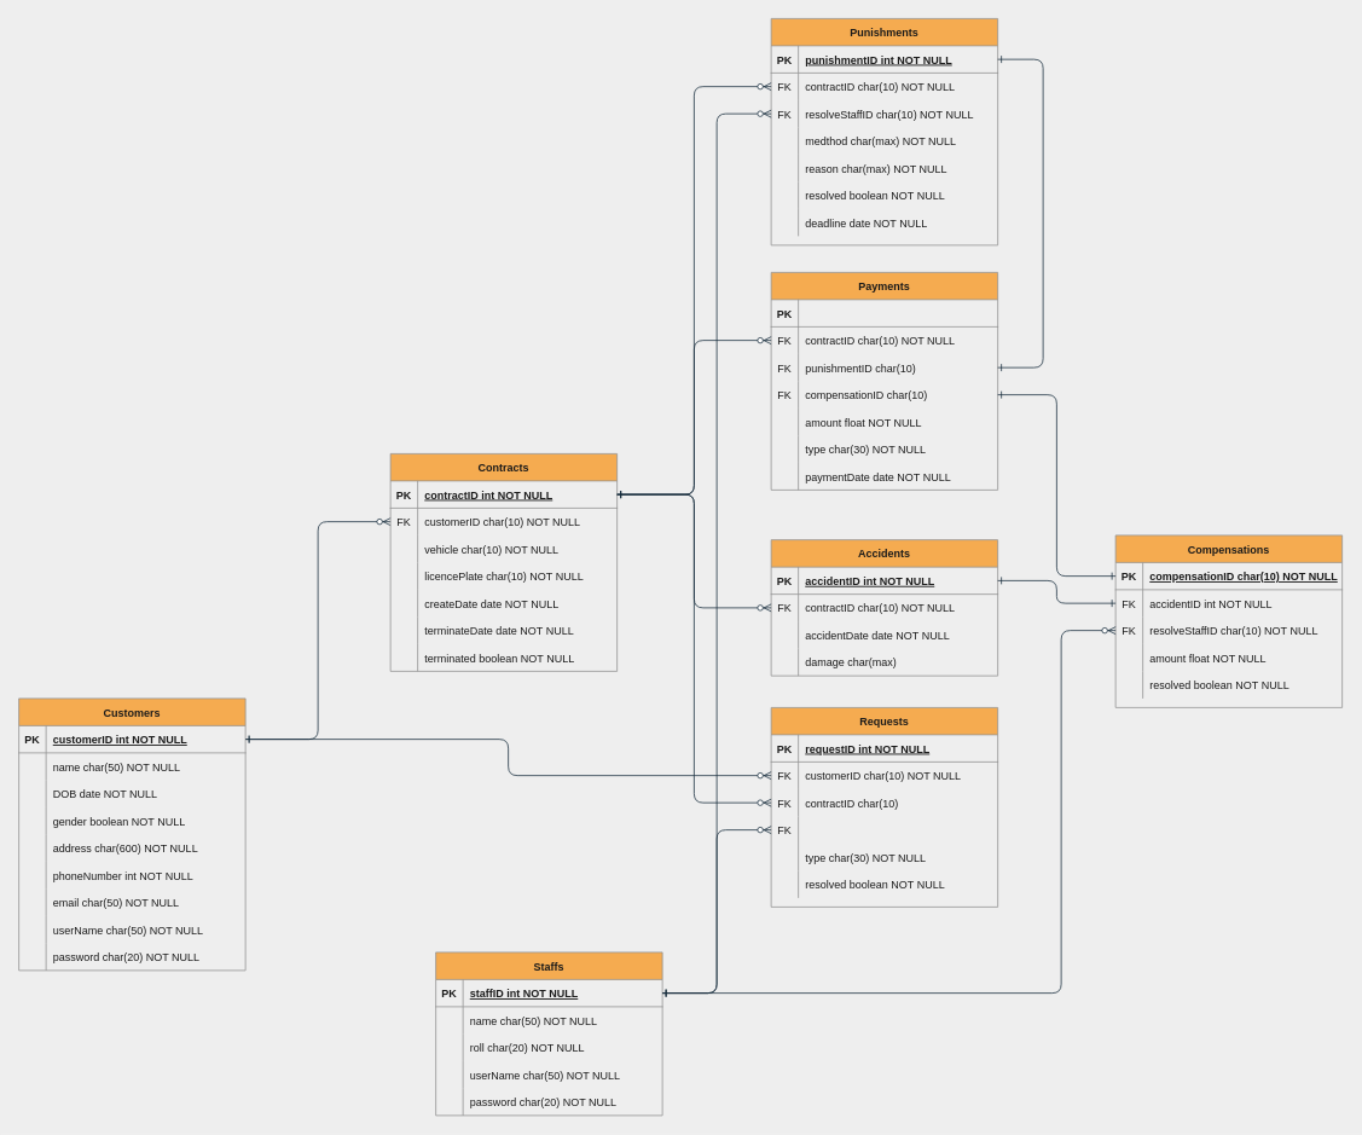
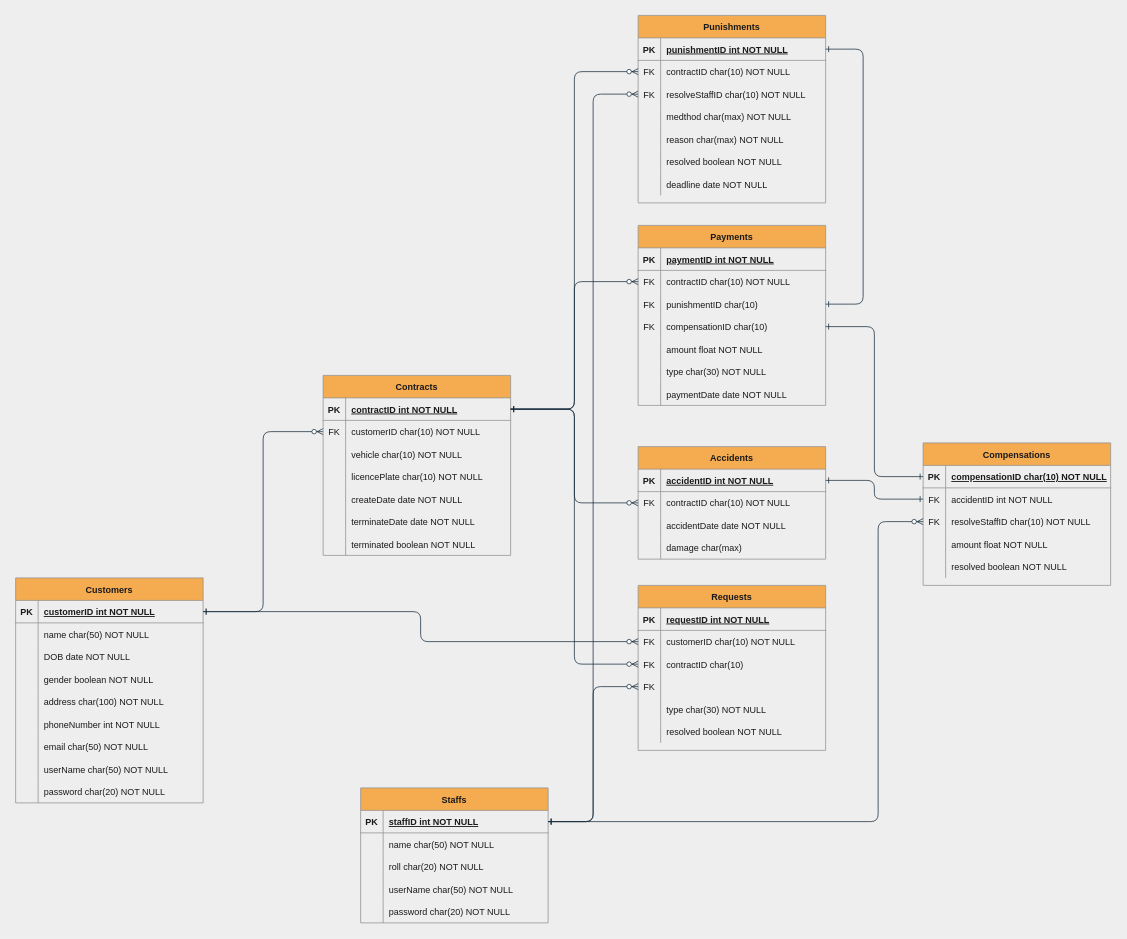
+ <mxCell id="72" value="paymentID int NOT NULL " style="shape=partialRectangle;overflow=hidden;connectable=0;fillColor=none;top=0;left=0;bottom=0;right=0;align=left;spacingLeft=6;fontStyle=5;strokeColor=#909090;fontColor=#1A1A1A;" parent="70" vertex="1"><mxGeometry x="30" width="220" height="30" as="geometry" /></mxCell>
- <mxCell id="40" value="address char(600) NOT NULL" style="shape=partialRectangle;overflow=hidden;connectable=0;fillColor=none;top=0;left=0;bottom=0;right=0;align=left;spacingLeft=6;strokeColor=#909090;fontColor=#1A1A1A;" parent="38" vertex="1"><mxGeometry x="30" width="220" height="30" as="geometry" /></mxCell>
+ <mxCell id="40" value="address char(100) NOT NULL" style="shape=partialRectangle;overflow=hidden;connectable=0;fillColor=none;top=0;left=0;bottom=0;right=0;align=left;spacingLeft=6;strokeColor=#909090;fontColor=#1A1A1A;" parent="38" vertex="1"><mxGeometry x="30" width="220" height="30" as="geometry" /></mxCell>
